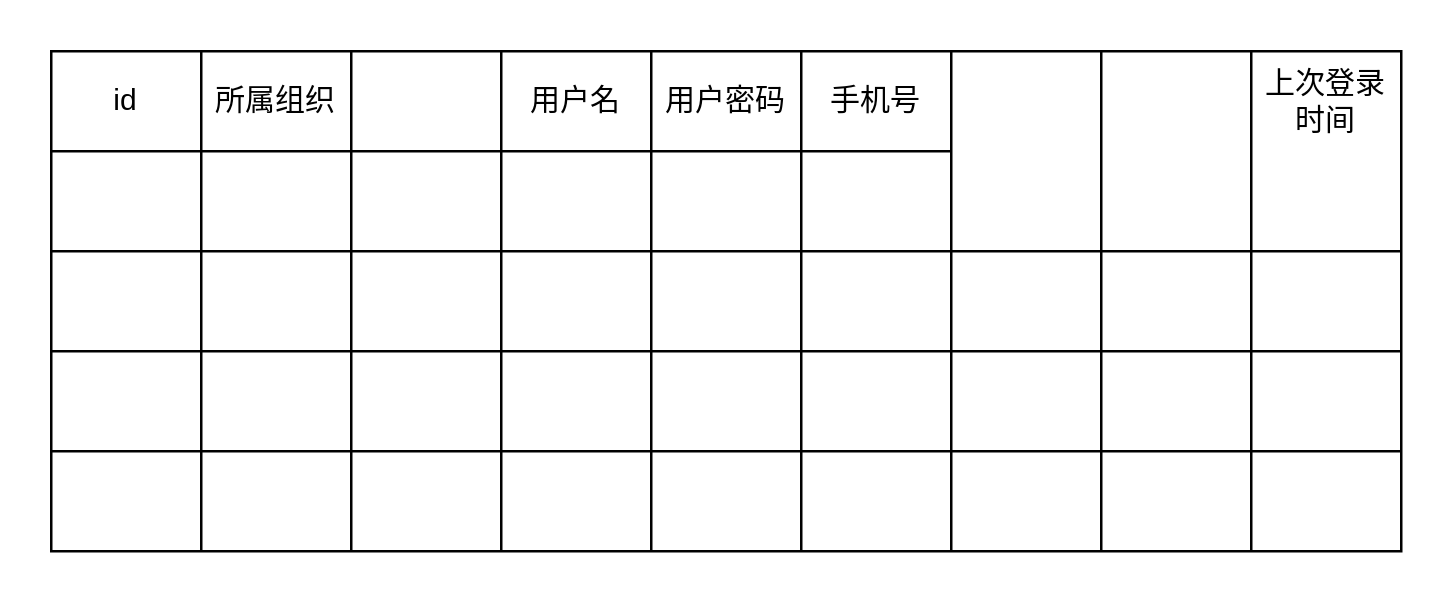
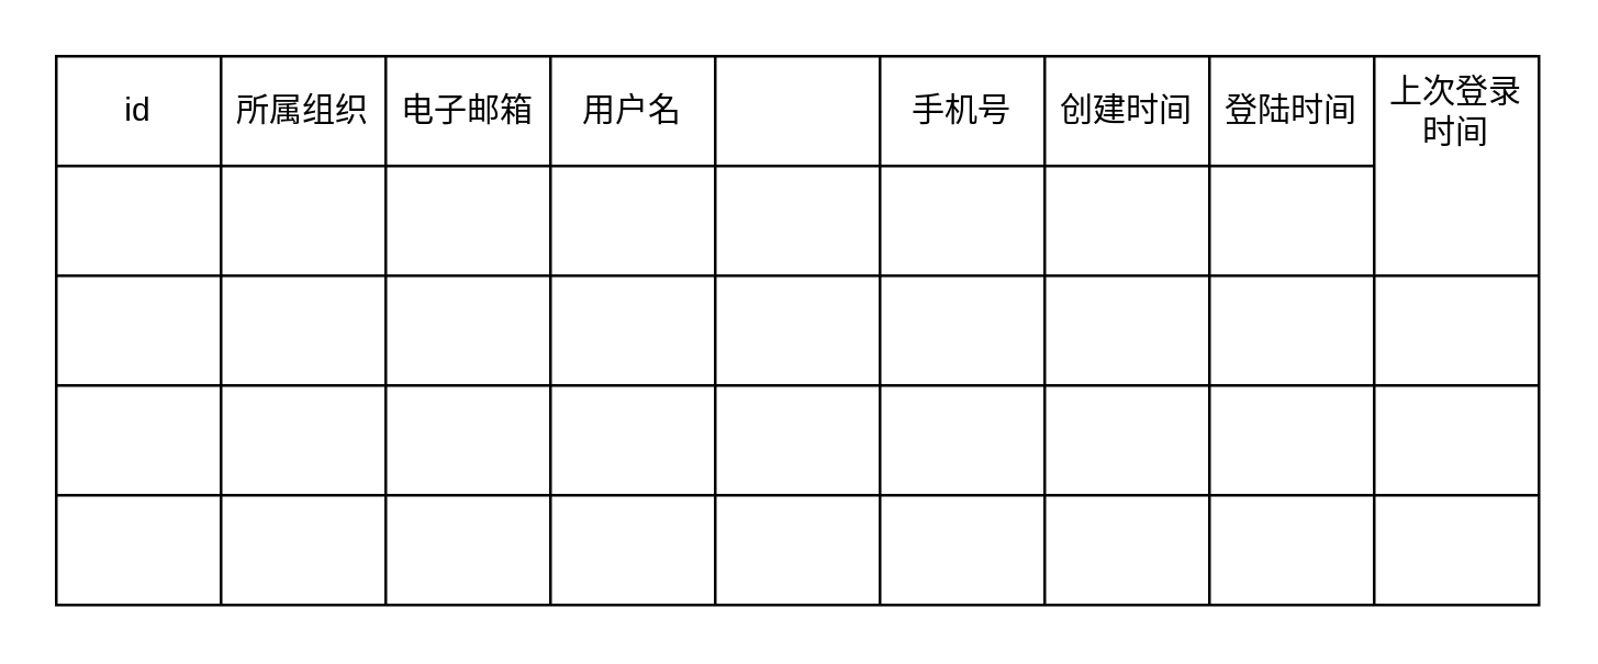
+ <mxCell id="6" value="&lt;span&gt;电子邮箱&lt;/span&gt;" style="shape=partialRectangle;html=1;whiteSpace=wrap;connectable=0;overflow=hidden;fillColor=none;top=0;left=0;bottom=0;right=0;" parent="3" vertex="1"><mxGeometry x="120" width="60" height="40" as="geometry" /></mxCell>
- <mxCell id="8" value="用户密码" style="shape=partialRectangle;html=1;whiteSpace=wrap;connectable=0;overflow=hidden;fillColor=none;top=0;left=0;bottom=0;right=0;" parent="3" vertex="1"><mxGeometry x="240" width="60" height="40" as="geometry" /></mxCell>
+ <mxCell id="10" value="&lt;span&gt;创建时间&lt;/span&gt;" style="shape=partialRectangle;html=1;whiteSpace=wrap;connectable=0;overflow=hidden;fillColor=none;top=0;left=0;bottom=0;right=0;" parent="3" vertex="1"><mxGeometry x="360" width="60" height="40" as="geometry" /></mxCell>
+ <mxCell id="11" value="登陆时间" style="shape=partialRectangle;html=1;whiteSpace=wrap;connectable=0;overflow=hidden;fillColor=none;top=0;left=0;bottom=0;right=0;" parent="3" vertex="1"><mxGeometry x="420" width="60" height="40" as="geometry" /></mxCell>
